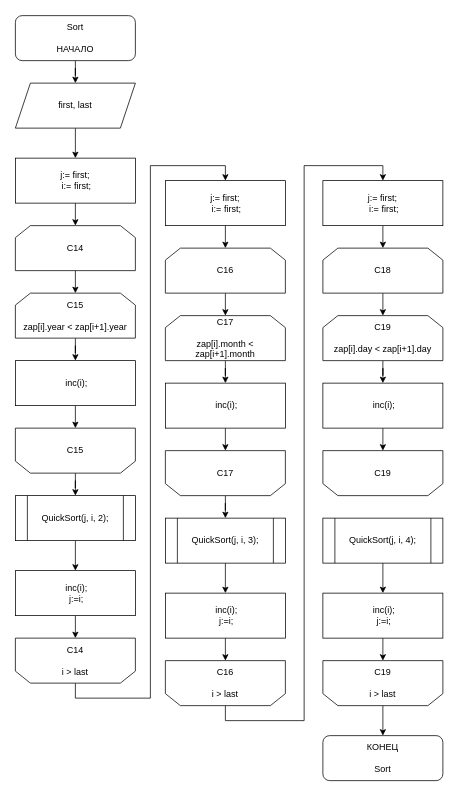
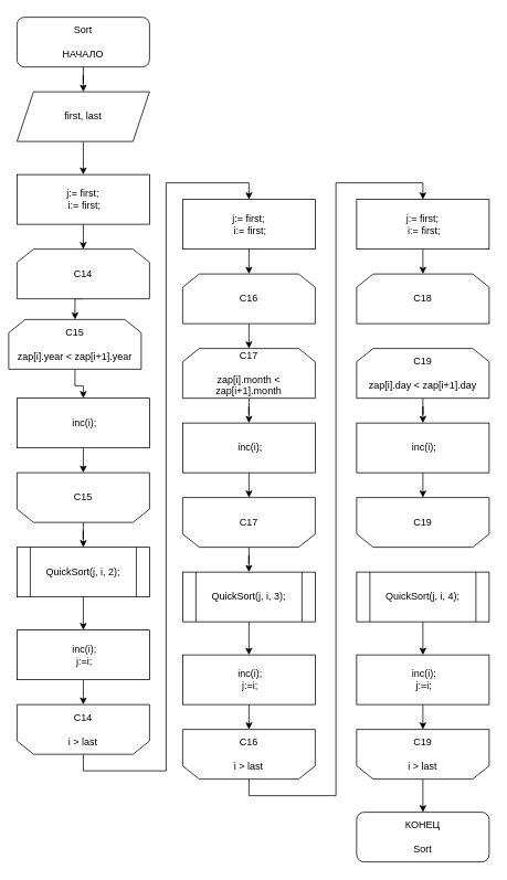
- <mxCell id="40" style="edgeStyle=orthogonalEdgeStyle;rounded=0;orthogonalLoop=1;jettySize=auto;html=1;exitX=0.5;exitY=1;exitDx=0;exitDy=0;entryX=0.5;entryY=0;entryDx=0;entryDy=0;" parent="1" source="41" target="43" edge="1"><mxGeometry relative="1" as="geometry" /></mxCell>
- <mxCell id="11" value="C15&lt;br&gt;&lt;br&gt;zap[i].year &amp;lt; zap[i+1].year" style="shape=loopLimit;whiteSpace=wrap;html=1;" parent="1" vertex="1"><mxGeometry x="20" y="390" width="160" height="60" as="geometry" /></mxCell>
+ <mxCell id="11" value="C15&lt;br&gt;&lt;br&gt;zap[i].year &amp;lt; zap[i+1].year" style="shape=loopLimit;whiteSpace=wrap;html=1;" parent="1" vertex="1"><mxGeometry x="10" y="385" width="160" height="60" as="geometry" /></mxCell>
